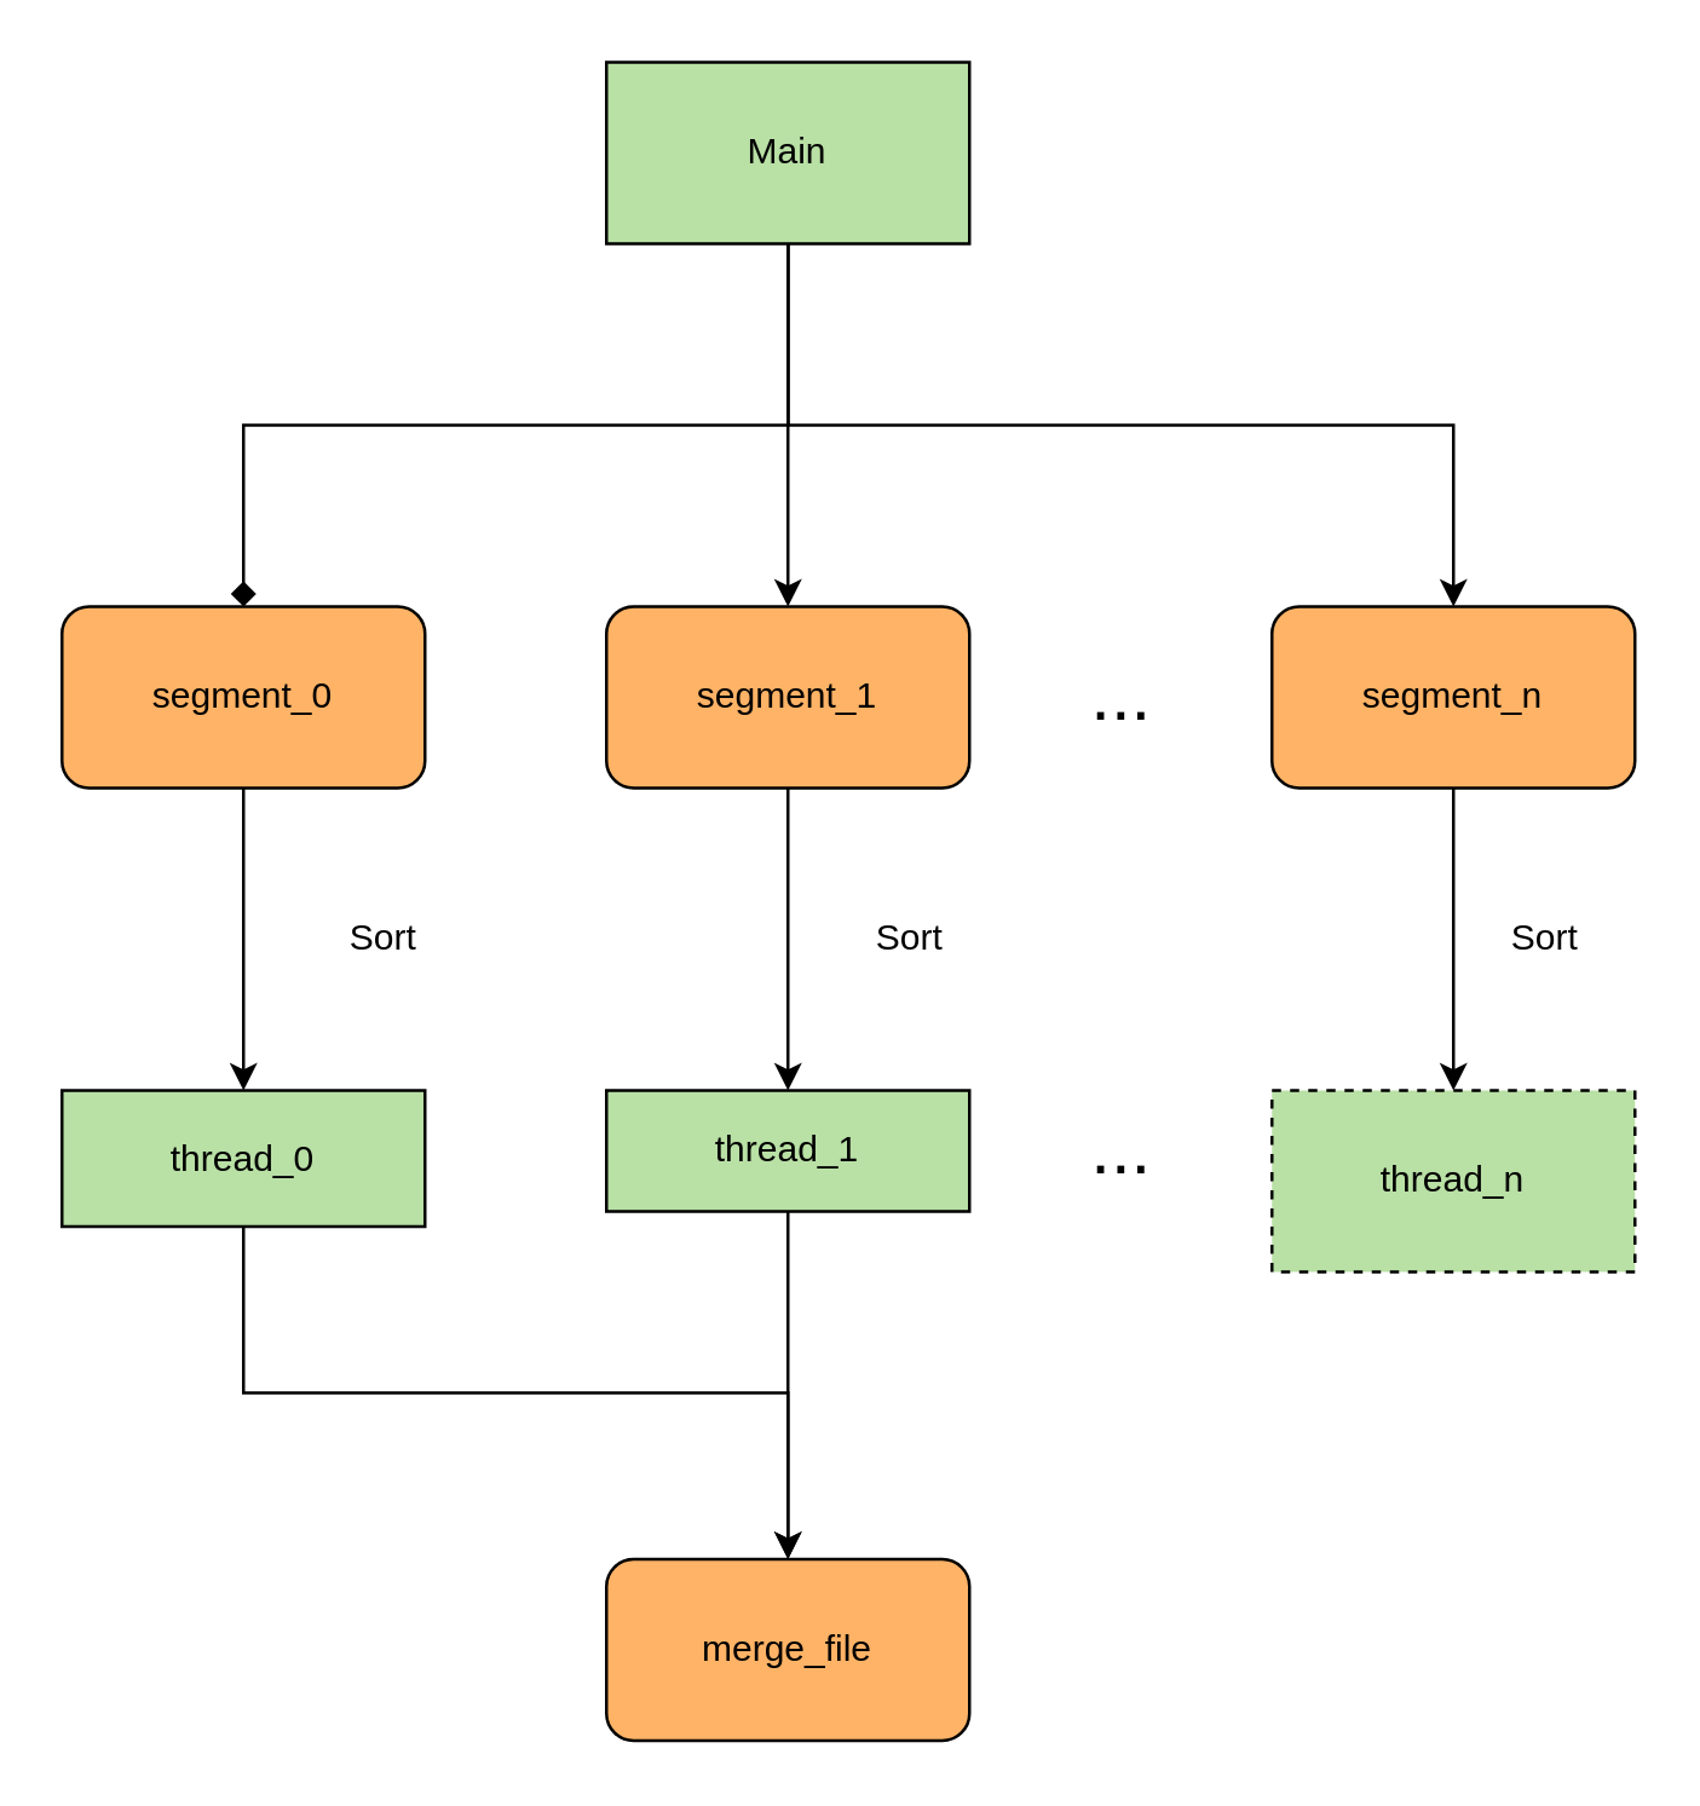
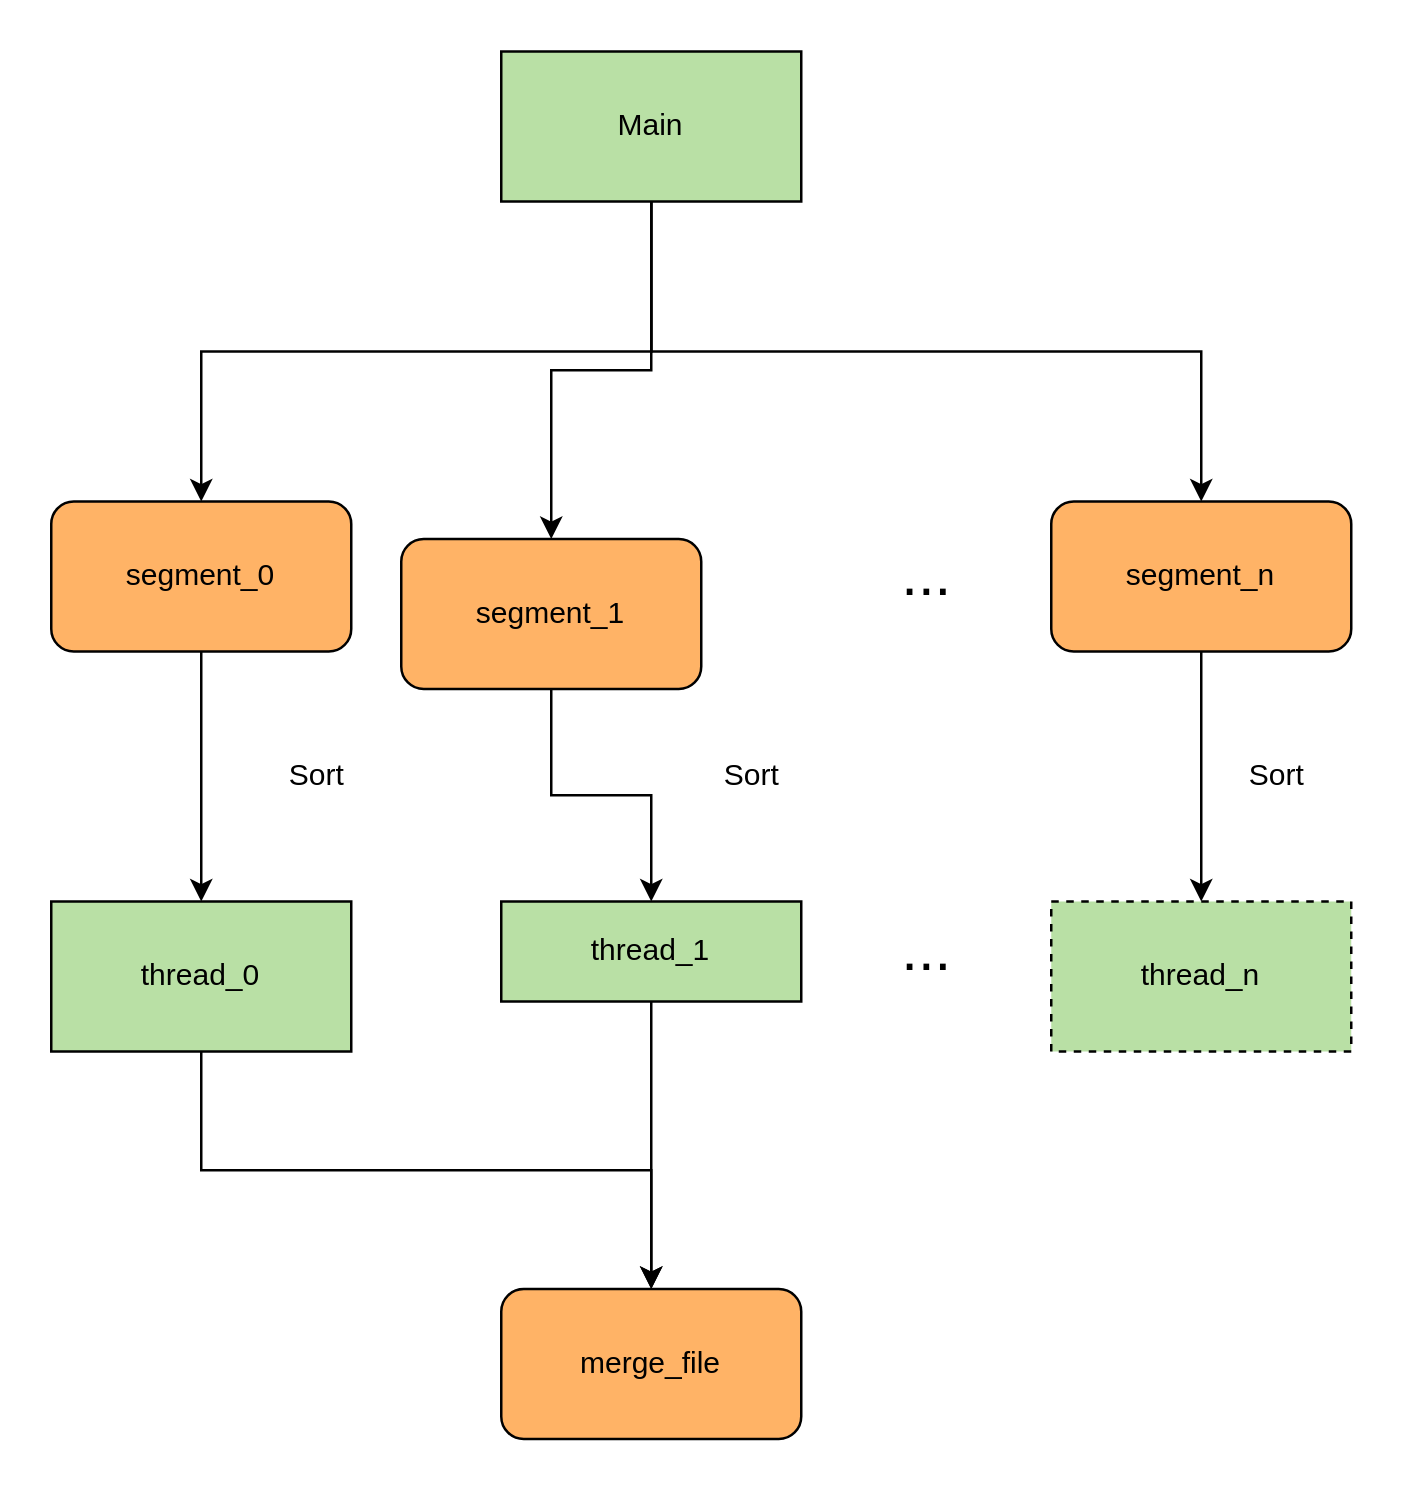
- <mxCell id="20" style="edgeStyle=orthogonalEdgeStyle;rounded=0;orthogonalLoop=1;jettySize=auto;html=1;exitX=0.5;exitY=1;exitDx=0;exitDy=0;entryX=0.5;entryY=0;entryDx=0;entryDy=0;endArrow=diamond;" edge="1" parent="1" source="22" target="3"><mxGeometry relative="1" as="geometry" /></mxCell>
+ <mxCell id="20" style="edgeStyle=orthogonalEdgeStyle;rounded=0;orthogonalLoop=1;jettySize=auto;html=1;exitX=0.5;exitY=1;exitDx=0;exitDy=0;entryX=0.5;entryY=0;entryDx=0;entryDy=0;" edge="1" parent="1" source="22" target="3"><mxGeometry relative="1" as="geometry" /></mxCell>
- <mxCell id="5" value="segment_1" style="rounded=1;whiteSpace=wrap;html=1;fillColor=#FFB366;" vertex="1" parent="1"><mxGeometry x="200" y="200" width="120" height="60" as="geometry" /></mxCell>
+ <mxCell id="5" value="segment_1" style="rounded=1;whiteSpace=wrap;html=1;fillColor=#FFB366;" vertex="1" parent="1"><mxGeometry x="160" y="215" width="120" height="60" as="geometry" /></mxCell>
- <mxCell id="10" value="thread_0" style="rounded=0;whiteSpace=wrap;html=1;fillColor=#B9E0A5;" vertex="1" parent="1"><mxGeometry x="20" y="360" width="120" height="45" as="geometry" /></mxCell>
+ <mxCell id="10" value="thread_0" style="rounded=0;whiteSpace=wrap;html=1;fillColor=#B9E0A5;" vertex="1" parent="1"><mxGeometry x="20" y="360" width="120" height="60" as="geometry" /></mxCell>
